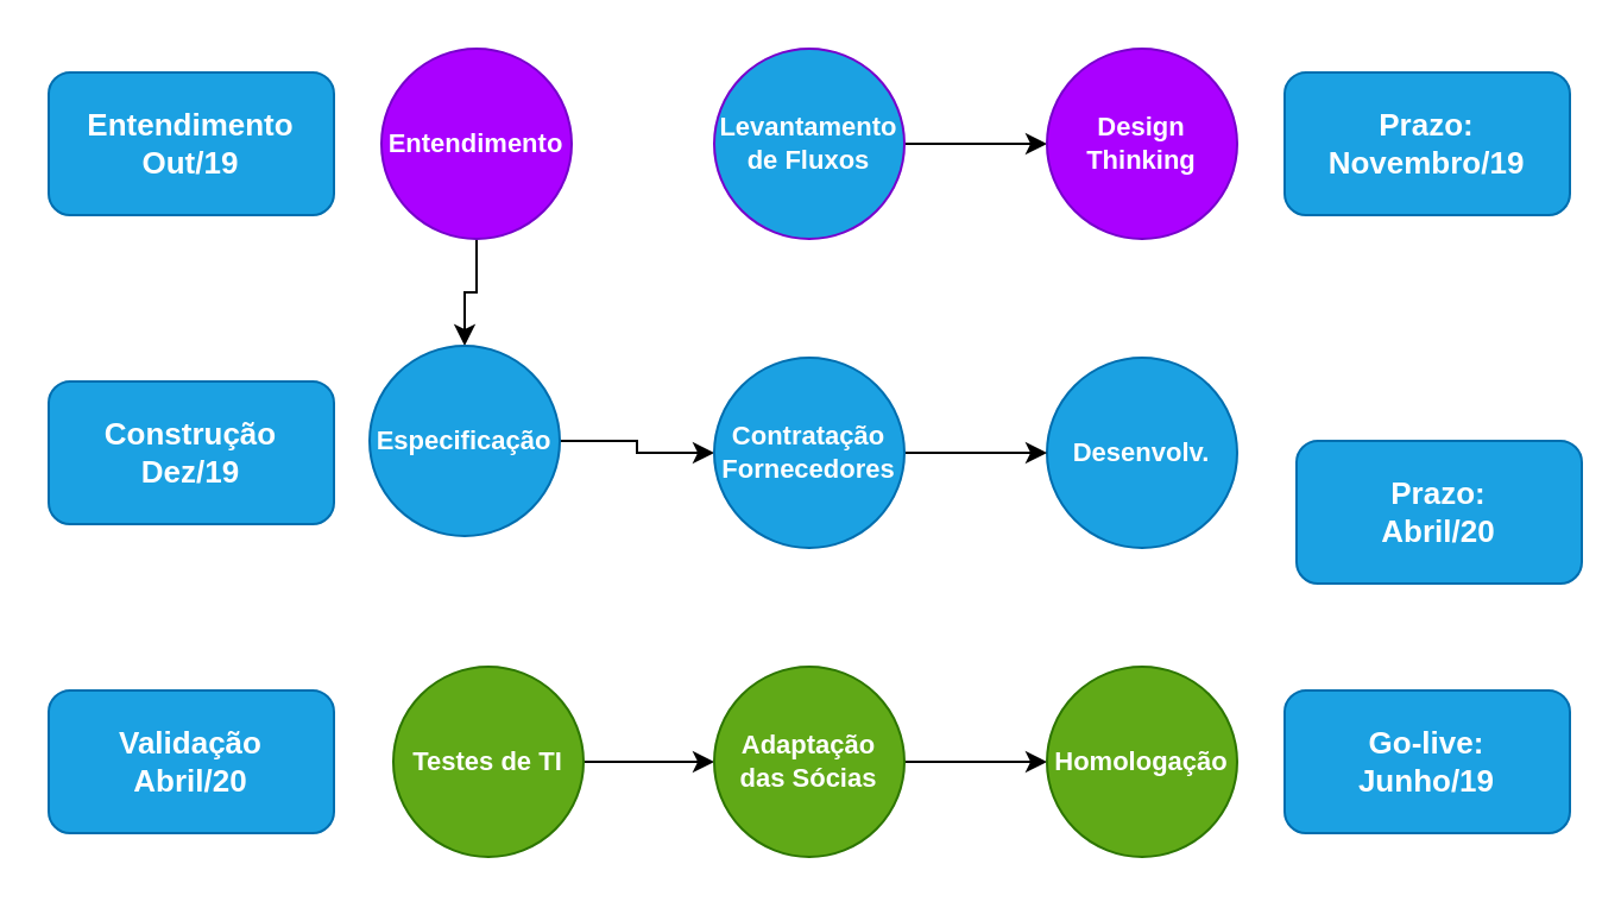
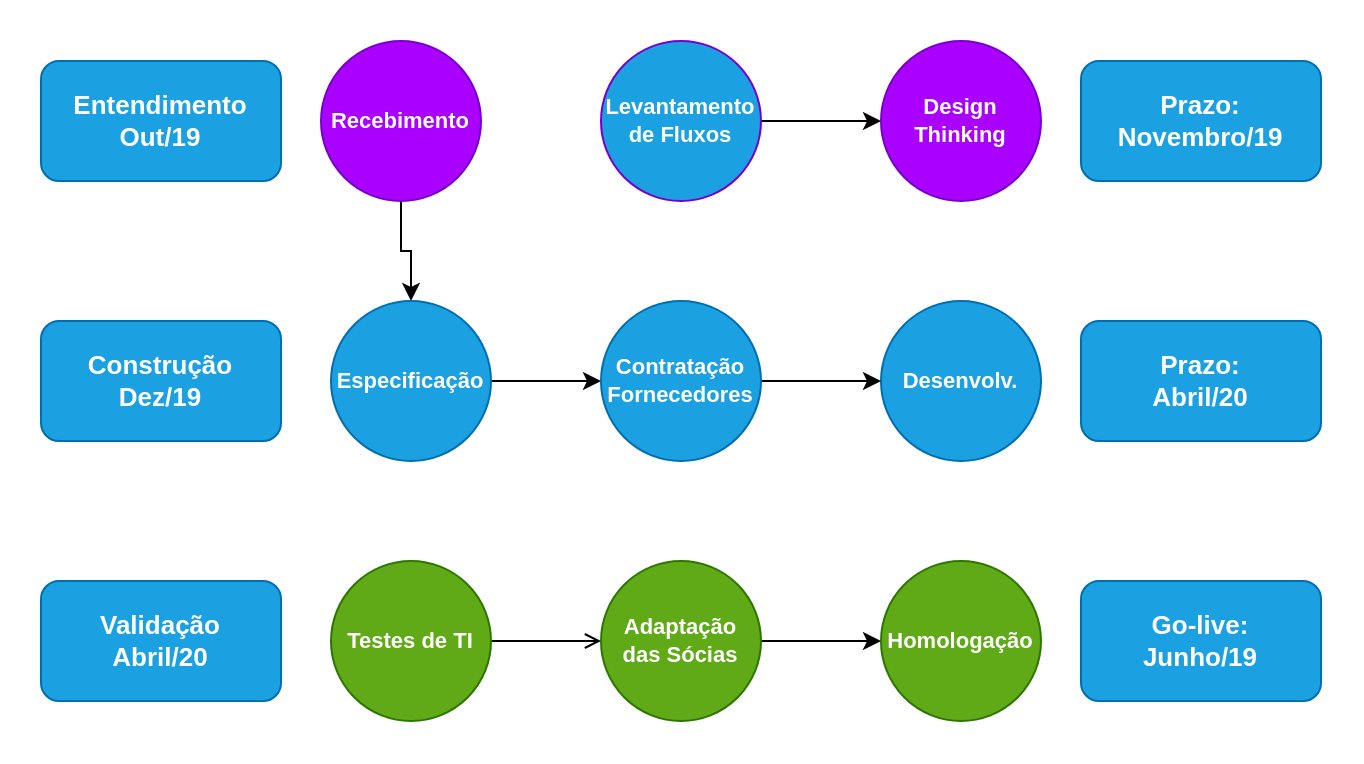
- <mxCell id="3" value="Entendimento" style="ellipse;whiteSpace=wrap;html=1;aspect=fixed;fillColor=#aa00ff;strokeColor=#7700CC;fontColor=#ffffff;fontStyle=1;fontSize=11;" vertex="1" parent="1"><mxGeometry x="160" y="20" width="80" height="80" as="geometry" /></mxCell>
+ <mxCell id="3" value="Recebimento" style="ellipse;whiteSpace=wrap;html=1;aspect=fixed;fillColor=#aa00ff;strokeColor=#7700CC;fontColor=#ffffff;fontStyle=1;fontSize=11;" vertex="1" parent="1"><mxGeometry x="160" y="20" width="80" height="80" as="geometry" /></mxCell>
- <mxCell id="8" value="Especificação" style="ellipse;whiteSpace=wrap;html=1;aspect=fixed;fillColor=#1ba1e2;strokeColor=#006EAF;fontStyle=1;fontSize=11;fontColor=#ffffff;" vertex="1" parent="1"><mxGeometry x="155" y="145" width="80" height="80" as="geometry" /></mxCell>
+ <mxCell id="8" value="Especificação" style="ellipse;whiteSpace=wrap;html=1;aspect=fixed;fillColor=#1ba1e2;strokeColor=#006EAF;fontStyle=1;fontSize=11;fontColor=#ffffff;" vertex="1" parent="1"><mxGeometry x="165" y="150" width="80" height="80" as="geometry" /></mxCell>
- <mxCell id="21" value="Prazo:&lt;br&gt;Abril/20" style="rounded=1;whiteSpace=wrap;html=1;fillColor=#1ba1e2;strokeColor=#006EAF;fontColor=#ffffff;fontStyle=1;fontSize=13;" vertex="1" parent="1"><mxGeometry x="545" y="185" width="120" height="60" as="geometry" /></mxCell>
+ <mxCell id="21" value="Prazo:&lt;br&gt;Abril/20" style="rounded=1;whiteSpace=wrap;html=1;fillColor=#1ba1e2;strokeColor=#006EAF;fontColor=#ffffff;fontStyle=1;fontSize=13;" vertex="1" parent="1"><mxGeometry x="540" y="160" width="120" height="60" as="geometry" /></mxCell>
- <mxCell id="10" style="edgeStyle=orthogonalEdgeStyle;rounded=0;orthogonalLoop=1;jettySize=auto;html=1;fontSize=11;" edge="1" parent="1" source="11" target="13"><mxGeometry relative="1" as="geometry" /></mxCell>
+ <mxCell id="10" style="edgeStyle=orthogonalEdgeStyle;rounded=0;orthogonalLoop=1;jettySize=auto;html=1;fontSize=11;endArrow=open;" edge="1" parent="1" source="11" target="13"><mxGeometry relative="1" as="geometry" /></mxCell>
